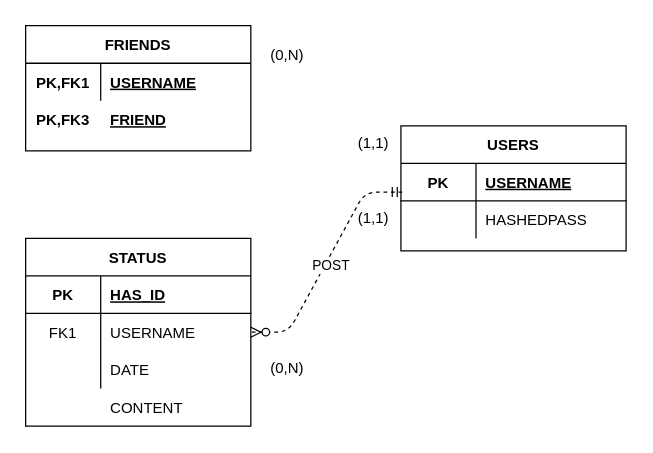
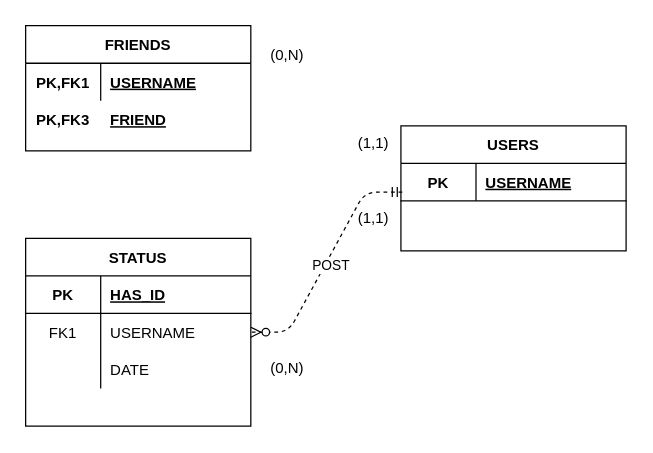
- <mxCell id="12" value="HASHEDPASS" style="shape=partialRectangle;connectable=0;fillColor=none;top=0;left=0;bottom=0;right=0;align=left;spacingLeft=6;overflow=hidden;" vertex="1" parent="10"><mxGeometry x="60" width="120" height="30" as="geometry" /></mxCell>
- <mxCell id="34" value="CONTENT" style="shape=partialRectangle;connectable=0;fillColor=none;top=0;left=0;bottom=0;right=0;align=left;spacingLeft=6;overflow=hidden;" vertex="1" parent="32"><mxGeometry x="60" width="120" height="30" as="geometry" /></mxCell>
